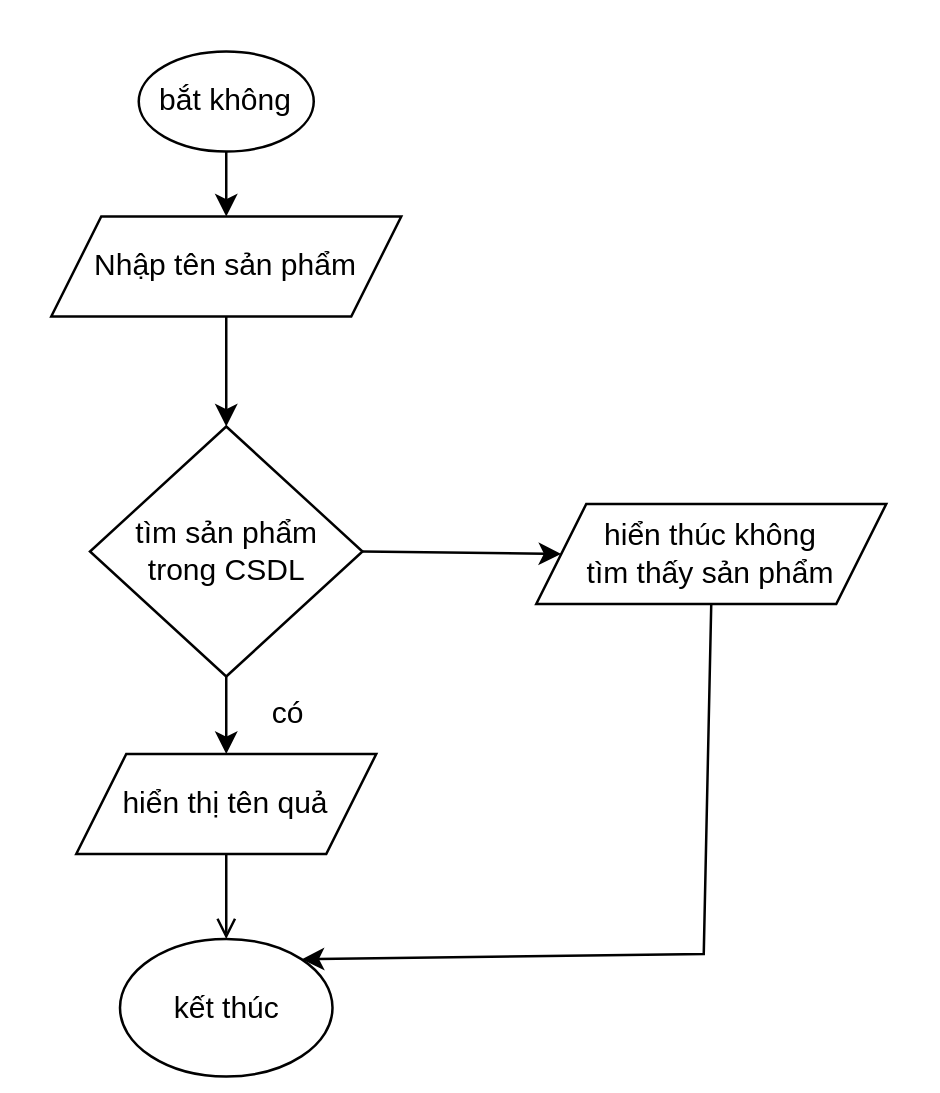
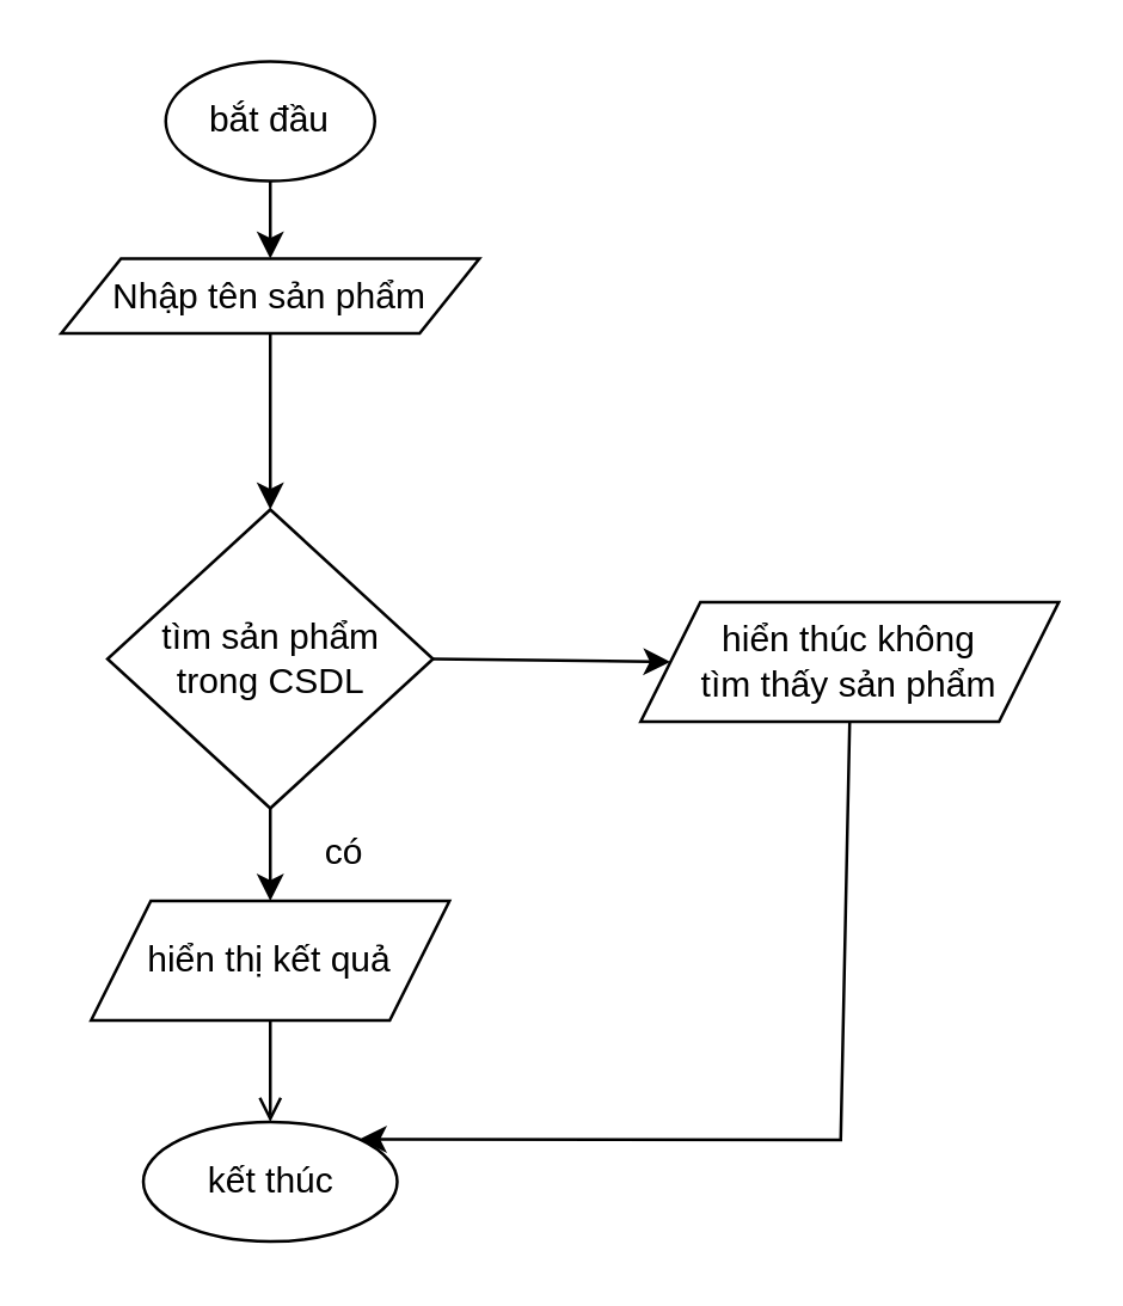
- <mxCell id="2" value="bắt không" style="ellipse;whiteSpace=wrap;html=1;" vertex="1" parent="1"><mxGeometry x="55" y="20" width="70" height="40" as="geometry" /></mxCell>
+ <mxCell id="2" value="bắt đầu" style="ellipse;whiteSpace=wrap;html=1;" vertex="1" parent="1"><mxGeometry x="55" y="20" width="70" height="40" as="geometry" /></mxCell>
- <mxCell id="3" value="Nhập tên sản phẩm" style="shape=parallelogram;perimeter=parallelogramPerimeter;whiteSpace=wrap;html=1;fixedSize=1;" vertex="1" parent="1"><mxGeometry x="20" y="86" width="140" height="40" as="geometry" /></mxCell>
+ <mxCell id="3" value="Nhập tên sản phẩm" style="shape=parallelogram;perimeter=parallelogramPerimeter;whiteSpace=wrap;html=1;fixedSize=1;" vertex="1" parent="1"><mxGeometry x="20" y="86" width="140" height="25" as="geometry" /></mxCell>
- <mxCell id="7" value="hiển thị tên quả" style="shape=parallelogram;perimeter=parallelogramPerimeter;whiteSpace=wrap;html=1;fixedSize=1;" vertex="1" parent="1"><mxGeometry x="30" y="301" width="120" height="40" as="geometry" /></mxCell>
+ <mxCell id="7" value="hiển thị kết quả" style="shape=parallelogram;perimeter=parallelogramPerimeter;whiteSpace=wrap;html=1;fixedSize=1;" vertex="1" parent="1"><mxGeometry x="30" y="301" width="120" height="40" as="geometry" /></mxCell>
- <mxCell id="10" value="kết thúc" style="ellipse;whiteSpace=wrap;html=1;" vertex="1" parent="1"><mxGeometry x="47.5" y="375" width="85" height="55" as="geometry" /></mxCell>
+ <mxCell id="10" value="kết thúc" style="ellipse;whiteSpace=wrap;html=1;" vertex="1" parent="1"><mxGeometry x="47.5" y="375" width="85" height="40" as="geometry" /></mxCell>
